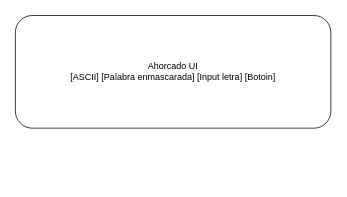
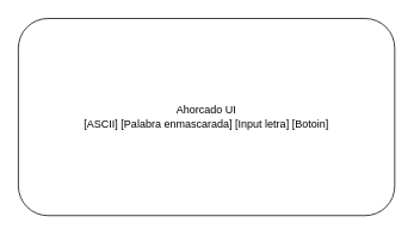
- <mxCell id="2" value="Ahorcado UI&#10;[ASCII] [Palabra enmascarada] [Input letra] [Botoin]" style="rounded=1;whiteSpace=wrap;html=1;" vertex="1" parent="1"><mxGeometry x="20" y="20" width="420" height="150" as="geometry" /></mxCell>
+ <mxCell id="2" value="Ahorcado UI&#10;[ASCII] [Palabra enmascarada] [Input letra] [Botoin]" style="rounded=1;whiteSpace=wrap;html=1;" vertex="1" parent="1"><mxGeometry x="20" y="20" width="420" height="220" as="geometry" /></mxCell>
